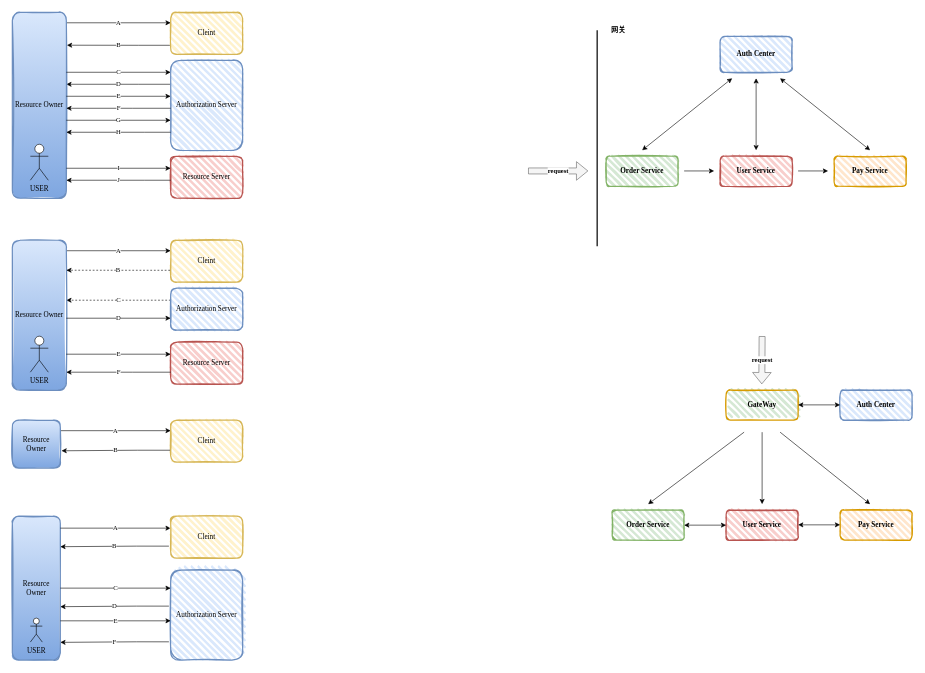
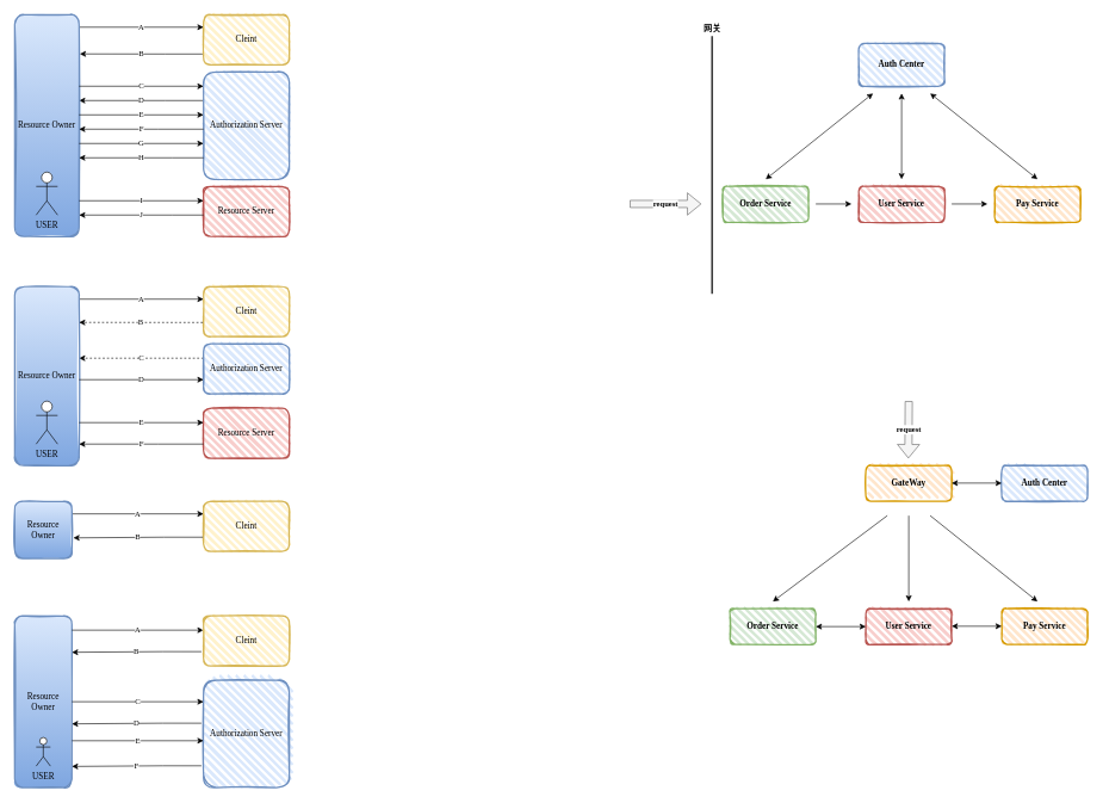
- <mxCell id="53" value="网关" style="text;html=1;align=center;verticalAlign=middle;resizable=0;points=[];autosize=1;fontFamily=Lucida Console;fontStyle=1" parent="1" vertex="1"><mxGeometry x="1010" y="40" width="40" height="20" as="geometry" /></mxCell>
+ <mxCell id="53" value="网关" style="text;html=1;align=center;verticalAlign=middle;resizable=0;points=[];autosize=1;fontFamily=Lucida Console;fontStyle=1" parent="1" vertex="1"><mxGeometry x="975" y="30" width="40" height="20" as="geometry" /></mxCell>
- <mxCell id="59" value="GateWay" style="rounded=1;whiteSpace=wrap;html=1;strokeWidth=2;fillWeight=4;hachureGap=8;hachureAngle=45;fillColor=#d5e8d4;sketch=1;strokeColor=#d79b00;fontFamily=Lucida Console;fontStyle=1;" parent="1" vertex="1"><mxGeometry x="1210" y="650" width="120" height="50" as="geometry" /></mxCell>
+ <mxCell id="59" value="GateWay" style="rounded=1;whiteSpace=wrap;html=1;strokeWidth=2;fillWeight=4;hachureGap=8;hachureAngle=45;fillColor=#ffe6cc;sketch=1;strokeColor=#d79b00;fontFamily=Lucida Console;fontStyle=1" parent="1" vertex="1"><mxGeometry x="1210" y="650" width="120" height="50" as="geometry" /></mxCell>
